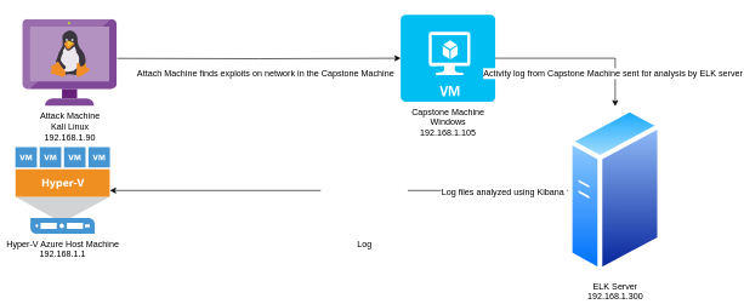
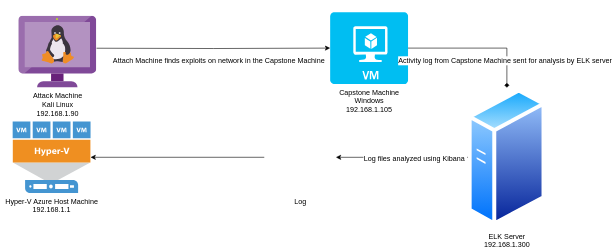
- <mxCell id="12" style="edgeStyle=orthogonalEdgeStyle;rounded=0;orthogonalLoop=1;jettySize=auto;html=1;" edge="1" parent="1" source="2" target="6"><mxGeometry relative="1" as="geometry" /></mxCell>
+ <mxCell id="12" style="edgeStyle=orthogonalEdgeStyle;rounded=0;orthogonalLoop=1;jettySize=auto;html=1;endArrow=diamond;" edge="1" parent="1" source="2" target="6"><mxGeometry relative="1" as="geometry" /></mxCell>
- <mxCell id="4" style="edgeStyle=orthogonalEdgeStyle;rounded=0;orthogonalLoop=1;jettySize=auto;html=1;endArrow=none;" edge="1" parent="1" source="6" target="8"><mxGeometry relative="1" as="geometry" /></mxCell>
+ <mxCell id="4" style="edgeStyle=orthogonalEdgeStyle;rounded=0;orthogonalLoop=1;jettySize=auto;html=1;" edge="1" parent="1" source="6" target="8"><mxGeometry relative="1" as="geometry" /></mxCell>
